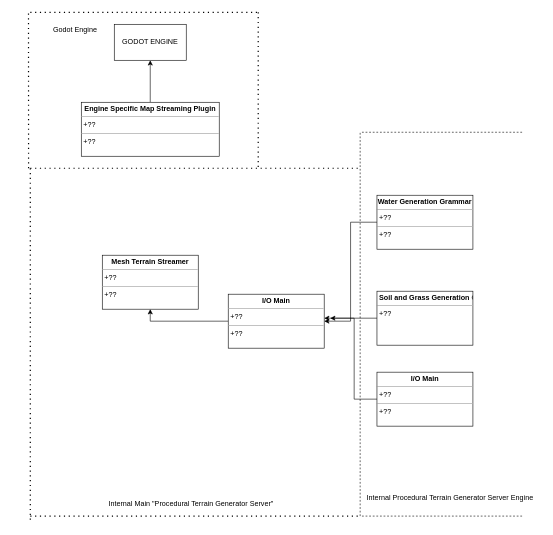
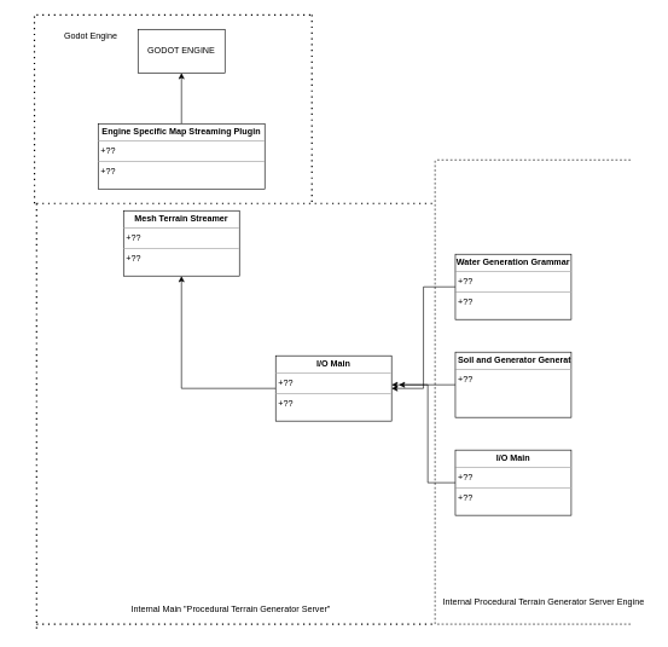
- <mxCell id="8" value="&lt;p style=&quot;margin: 0px ; margin-top: 4px ; text-align: center&quot;&gt;&lt;b&gt;Water Generation Grammar&lt;/b&gt;&lt;/p&gt;&lt;hr size=&quot;1&quot;&gt;&lt;p style=&quot;margin: 0px ; margin-left: 4px&quot;&gt;+??&lt;/p&gt;&lt;hr size=&quot;1&quot;&gt;&lt;p style=&quot;margin: 0px ; margin-left: 4px&quot;&gt;+??&lt;/p&gt;" style="verticalAlign=top;align=left;overflow=fill;fontSize=12;fontFamily=Helvetica;html=1;" parent="1" vertex="1"><mxGeometry x="628" y="325" width="160" height="90" as="geometry" /></mxCell>
+ <mxCell id="8" value="&lt;p style=&quot;margin: 0px ; margin-top: 4px ; text-align: center&quot;&gt;&lt;b&gt;Water Generation Grammar&lt;/b&gt;&lt;/p&gt;&lt;hr size=&quot;1&quot;&gt;&lt;p style=&quot;margin: 0px ; margin-left: 4px&quot;&gt;+??&lt;/p&gt;&lt;hr size=&quot;1&quot;&gt;&lt;p style=&quot;margin: 0px ; margin-left: 4px&quot;&gt;+??&lt;/p&gt;" style="verticalAlign=top;align=left;overflow=fill;fontSize=12;fontFamily=Helvetica;html=1;" parent="1" vertex="1"><mxGeometry x="628" y="350" width="160" height="90" as="geometry" /></mxCell>
- <mxCell id="2" value="&lt;p style=&quot;margin: 0px ; margin-top: 4px ; text-align: center&quot;&gt;&lt;b&gt;Mesh Terrain Streamer&lt;/b&gt;&lt;/p&gt;&lt;hr size=&quot;1&quot;&gt;&lt;p style=&quot;margin: 0px ; margin-left: 4px&quot;&gt;+??&lt;/p&gt;&lt;hr size=&quot;1&quot;&gt;&lt;p style=&quot;margin: 0px ; margin-left: 4px&quot;&gt;+??&lt;/p&gt;" style="verticalAlign=top;align=left;overflow=fill;fontSize=12;fontFamily=Helvetica;html=1;" parent="1" vertex="1"><mxGeometry x="170" y="425" width="160" height="90" as="geometry" /></mxCell>
+ <mxCell id="2" value="&lt;p style=&quot;margin: 0px ; margin-top: 4px ; text-align: center&quot;&gt;&lt;b&gt;Mesh Terrain Streamer&lt;/b&gt;&lt;/p&gt;&lt;hr size=&quot;1&quot;&gt;&lt;p style=&quot;margin: 0px ; margin-left: 4px&quot;&gt;+??&lt;/p&gt;&lt;hr size=&quot;1&quot;&gt;&lt;p style=&quot;margin: 0px ; margin-left: 4px&quot;&gt;+??&lt;/p&gt;" style="verticalAlign=top;align=left;overflow=fill;fontSize=12;fontFamily=Helvetica;html=1;" parent="1" vertex="1"><mxGeometry x="170" y="290" width="160" height="90" as="geometry" /></mxCell>
- <mxCell id="10" value="&lt;p style=&quot;margin: 0px ; margin-top: 4px ; text-align: center&quot;&gt;&lt;/p&gt;&lt;p style=&quot;margin: 0px ; margin-left: 4px&quot;&gt;&lt;b&gt;Soil and Grass Generation Grammar&lt;/b&gt;+??&lt;/p&gt;&lt;hr size=&quot;1&quot;&gt;&lt;p style=&quot;margin: 0px ; margin-left: 4px&quot;&gt;+??&lt;/p&gt;" style="verticalAlign=top;align=left;overflow=fill;fontSize=12;fontFamily=Helvetica;html=1;" parent="1" vertex="1"><mxGeometry x="628" y="485" width="160" height="90" as="geometry" /></mxCell>
+ <mxCell id="10" value="&lt;p style=&quot;margin: 0px ; margin-top: 4px ; text-align: center&quot;&gt;&lt;/p&gt;&lt;p style=&quot;margin: 0px ; margin-left: 4px&quot;&gt;&lt;b&gt;Soil and Generator Generation Grammar&lt;/b&gt;+??&lt;/p&gt;&lt;hr size=&quot;1&quot;&gt;&lt;p style=&quot;margin: 0px ; margin-left: 4px&quot;&gt;+??&lt;/p&gt;" style="verticalAlign=top;align=left;overflow=fill;fontSize=12;fontFamily=Helvetica;html=1;" parent="1" vertex="1"><mxGeometry x="628" y="485" width="160" height="90" as="geometry" /></mxCell>
